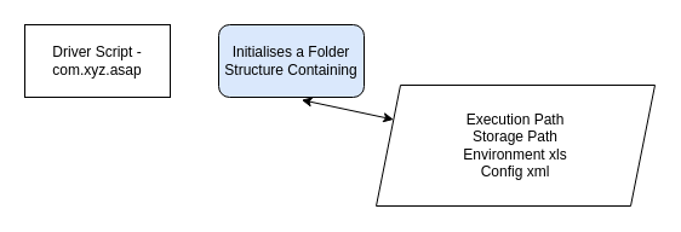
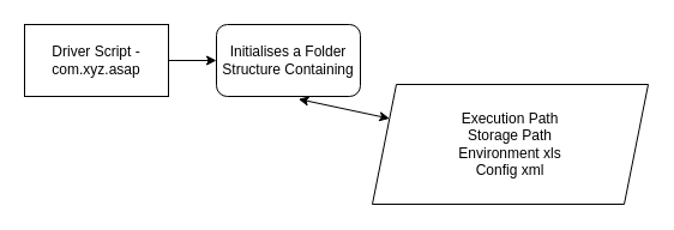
+ <mxCell id="2" style="edgeStyle=orthogonalEdgeStyle;rounded=0;orthogonalLoop=1;jettySize=auto;html=1;exitX=1;exitY=0.5;exitDx=0;exitDy=0;" edge="1" parent="1" source="3" target="4"><mxGeometry relative="1" as="geometry"><mxPoint x="240" y="50" as="targetPoint" /></mxGeometry></mxCell>
- <mxCell id="4" value="Initialises a Folder Structure Containing" style="rounded=1;whiteSpace=wrap;html=1;fillColor=#dae8fc;" vertex="1" parent="1"><mxGeometry x="180" y="20" width="120" height="60" as="geometry" /></mxCell>
+ <mxCell id="4" value="Initialises a Folder Structure Containing" style="rounded=1;whiteSpace=wrap;html=1;" vertex="1" parent="1"><mxGeometry x="180" y="20" width="120" height="60" as="geometry" /></mxCell>
